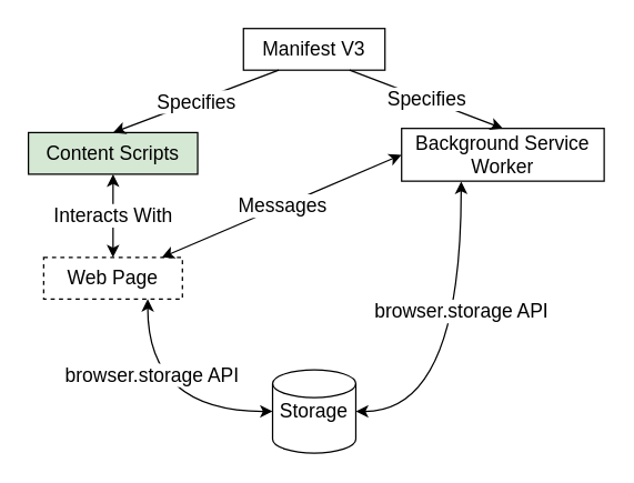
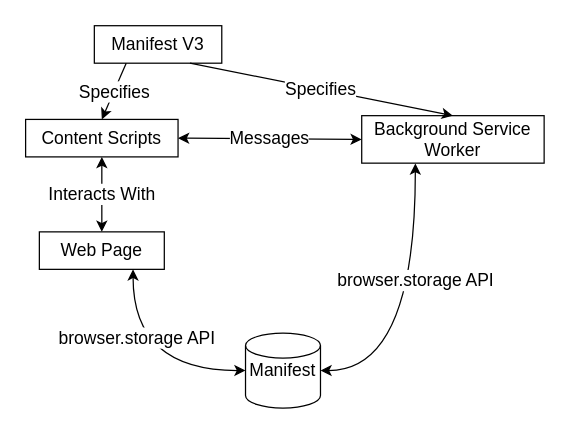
- <mxCell id="3" value="Manifest V3" style="rounded=0;whiteSpace=wrap;html=1;fontSize=14;" vertex="1" parent="1"><mxGeometry x="175" y="20" width="102" height="30" as="geometry" /></mxCell>
+ <mxCell id="3" value="Manifest V3" style="rounded=0;whiteSpace=wrap;html=1;fontSize=14;" vertex="1" parent="1"><mxGeometry x="75" y="20" width="102" height="30" as="geometry" /></mxCell>
- <mxCell id="4" value="Content Scripts" style="rounded=0;whiteSpace=wrap;html=1;fontSize=14;fillColor=#d5e8d4;" vertex="1" parent="1"><mxGeometry x="20" y="95" width="122" height="30" as="geometry" /></mxCell>
+ <mxCell id="4" value="Content Scripts" style="rounded=0;whiteSpace=wrap;html=1;fontSize=14;" vertex="1" parent="1"><mxGeometry x="20" y="95" width="122" height="30" as="geometry" /></mxCell>
- <mxCell id="12" value="Messages" style="endArrow=classic;startArrow=classic;html=1;rounded=0;exitX=0;exitY=0.5;exitDx=0;exitDy=0;fontSize=14;" edge="1" parent="1" source="2" target="7"><mxGeometry width="50" height="50" relative="1" as="geometry"><mxPoint x="379" y="165" as="sourcePoint" /><mxPoint x="321" y="375" as="targetPoint" /></mxGeometry></mxCell>
+ <mxCell id="12" value="Messages" style="endArrow=classic;startArrow=classic;html=1;rounded=0;exitX=0;exitY=0.5;exitDx=0;exitDy=0;entryX=1;entryY=0.5;entryDx=0;entryDy=0;fontSize=14;" edge="1" parent="1" source="2" target="4"><mxGeometry width="50" height="50" relative="1" as="geometry"><mxPoint x="379" y="165" as="sourcePoint" /><mxPoint x="321" y="375" as="targetPoint" /></mxGeometry></mxCell>
- <mxCell id="7" value="Web Page" style="rounded=0;whiteSpace=wrap;html=1;fontSize=14;dashed=1;" vertex="1" parent="1"><mxGeometry x="31" y="185" width="100" height="30" as="geometry" /></mxCell>
+ <mxCell id="7" value="Web Page" style="rounded=0;whiteSpace=wrap;html=1;fontSize=14;" vertex="1" parent="1"><mxGeometry x="31" y="185" width="100" height="30" as="geometry" /></mxCell>
- <mxCell id="9" value="Storage" style="strokeWidth=1;html=1;shape=mxgraph.flowchart.database;whiteSpace=wrap;fontSize=14;" vertex="1" parent="1"><mxGeometry x="196" y="266" width="60" height="60" as="geometry" /></mxCell>
+ <mxCell id="9" value="Manifest" style="strokeWidth=1;html=1;shape=mxgraph.flowchart.database;whiteSpace=wrap;fontSize=14;" vertex="1" parent="1"><mxGeometry x="196" y="266" width="60" height="60" as="geometry" /></mxCell>
